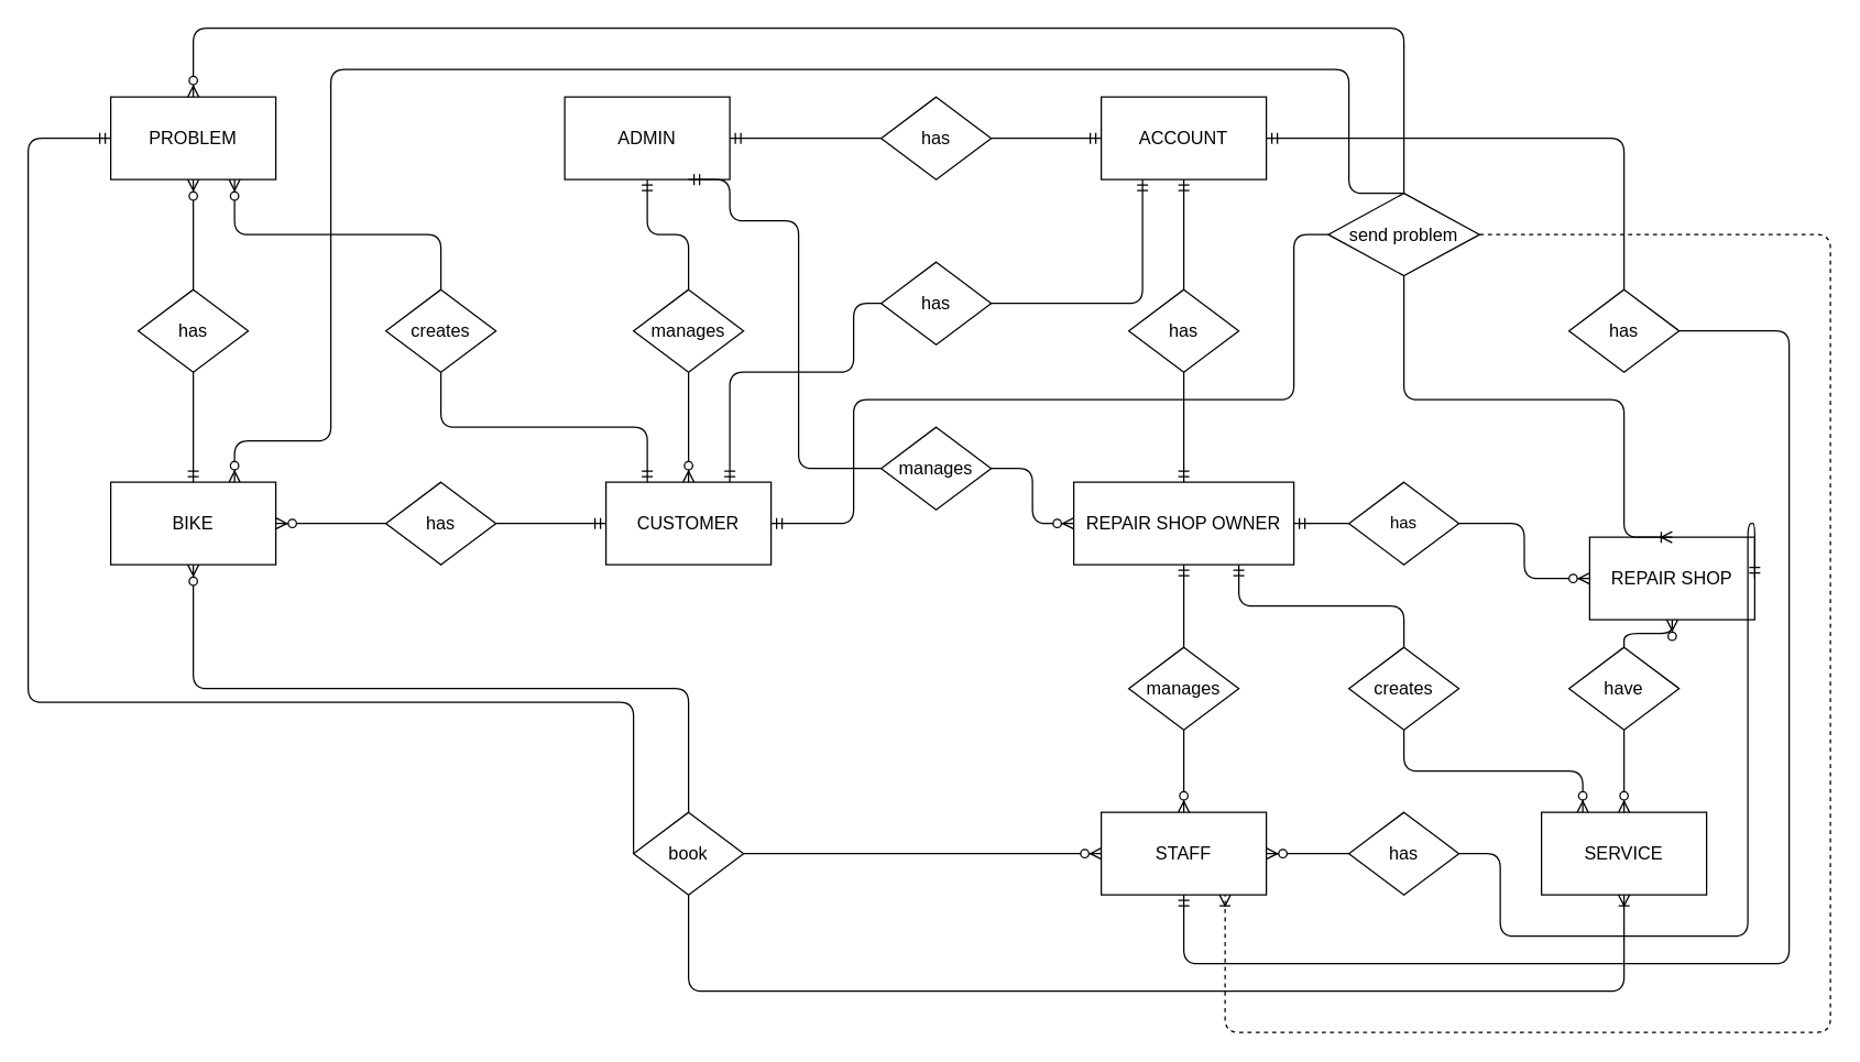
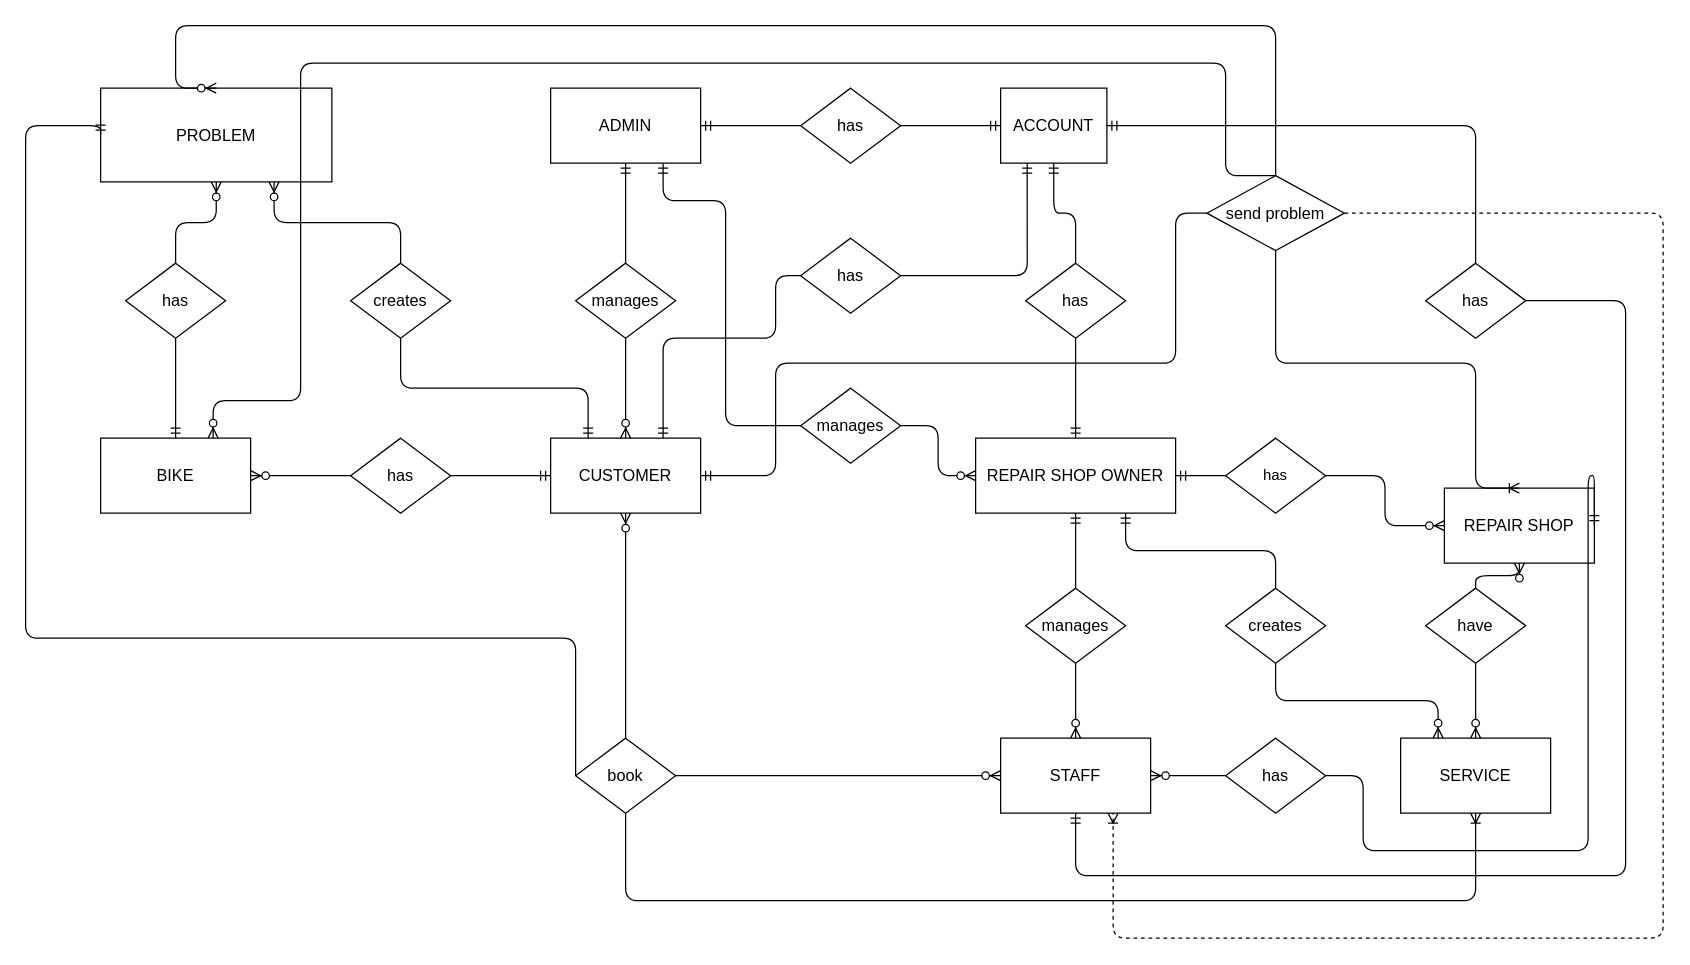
- <mxCell id="6" value="PROBLEM" style="rounded=0;whiteSpace=wrap;html=1;fontSize=13;" parent="1" vertex="1"><mxGeometry x="80" y="70" width="120" height="60" as="geometry" /></mxCell>
+ <mxCell id="6" value="PROBLEM" style="rounded=0;whiteSpace=wrap;html=1;fontSize=13;" parent="1" vertex="1"><mxGeometry x="80" y="70" width="185" height="75" as="geometry" /></mxCell>
- <mxCell id="4" value="ADMIN" style="rounded=0;whiteSpace=wrap;html=1;fontSize=13;" parent="1" vertex="1"><mxGeometry x="410" y="70" width="120" height="60" as="geometry" /></mxCell>
+ <mxCell id="4" value="ADMIN" style="rounded=0;whiteSpace=wrap;html=1;fontSize=13;" parent="1" vertex="1"><mxGeometry x="440" y="70" width="120" height="60" as="geometry" /></mxCell>
- <mxCell id="3" value="ACCOUNT" style="rounded=0;whiteSpace=wrap;html=1;fontSize=13;" parent="1" vertex="1"><mxGeometry x="800" y="70" width="120" height="60" as="geometry" /></mxCell>
+ <mxCell id="3" value="ACCOUNT" style="rounded=0;whiteSpace=wrap;html=1;fontSize=13;" parent="1" vertex="1"><mxGeometry x="800" y="70" width="85" height="60" as="geometry" /></mxCell>
- <mxCell id="31" value="" style="edgeStyle=orthogonalEdgeStyle;fontSize=12;html=1;endArrow=ERzeroToMany;endFill=1;exitX=0.5;exitY=0;exitDx=0;exitDy=0;fontStyle=1;" parent="1" source="30" target="2" edge="1"><mxGeometry width="100" height="100" relative="1" as="geometry"><mxPoint x="510" y="290" as="sourcePoint" /><mxPoint x="500" y="410" as="targetPoint" /></mxGeometry></mxCell>
+ <mxCell id="31" value="" style="edgeStyle=orthogonalEdgeStyle;fontSize=12;html=1;endArrow=ERzeroToMany;endFill=1;exitX=0.5;exitY=0;exitDx=0;exitDy=0;entryX=0.5;entryY=1;entryDx=0;entryDy=0;fontStyle=1" parent="1" source="30" target="5" edge="1"><mxGeometry width="100" height="100" relative="1" as="geometry"><mxPoint x="510" y="290" as="sourcePoint" /><mxPoint x="500" y="410" as="targetPoint" /></mxGeometry></mxCell>
